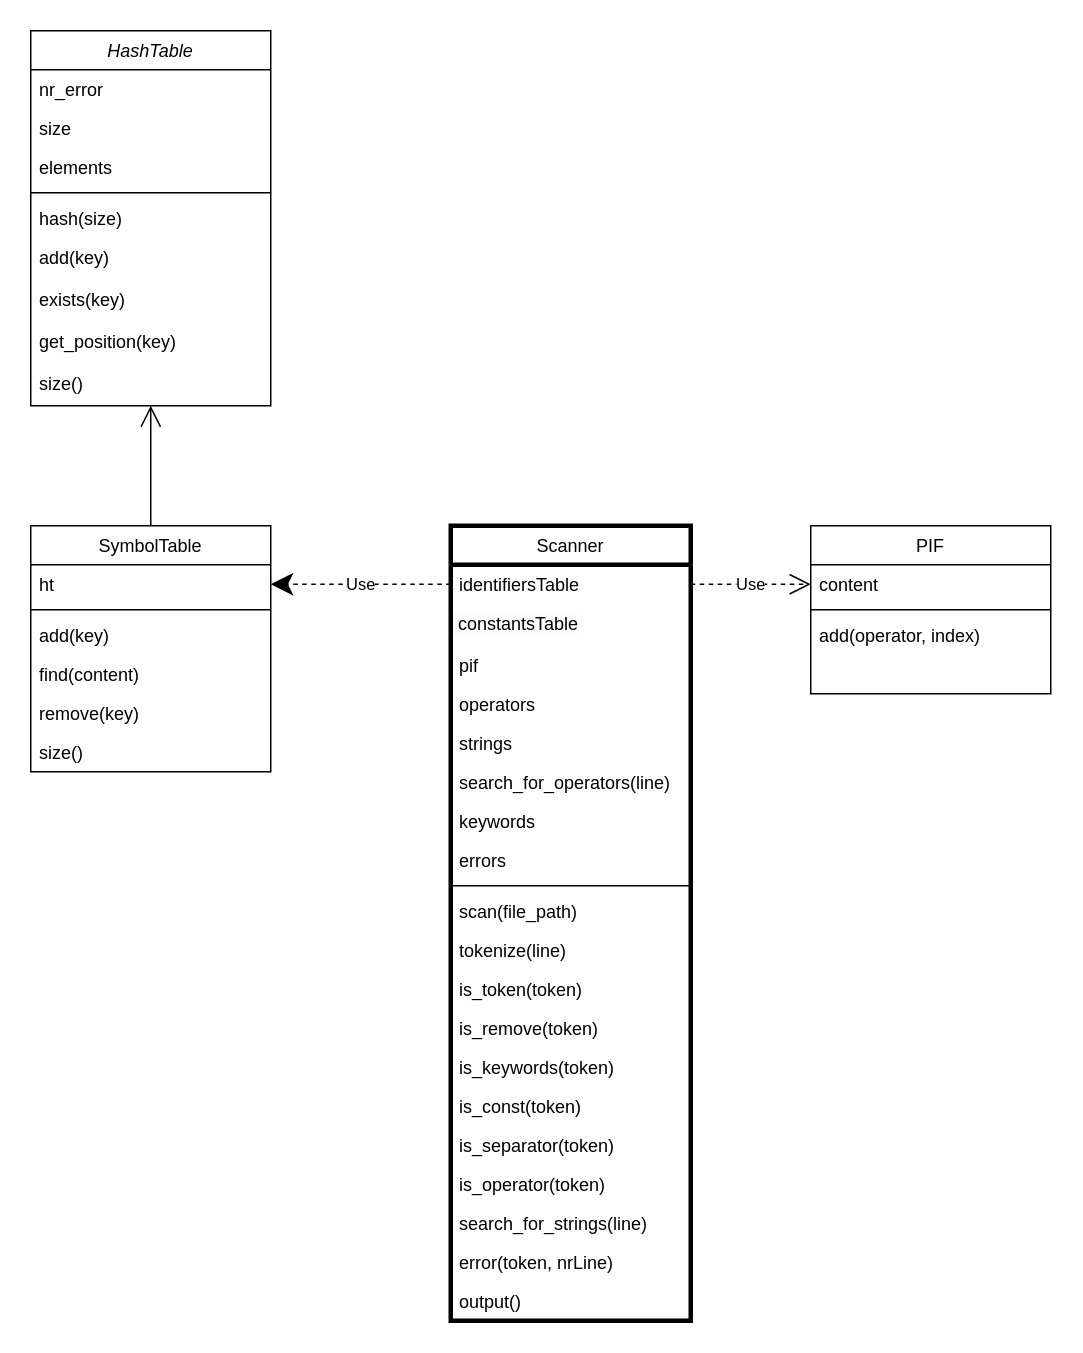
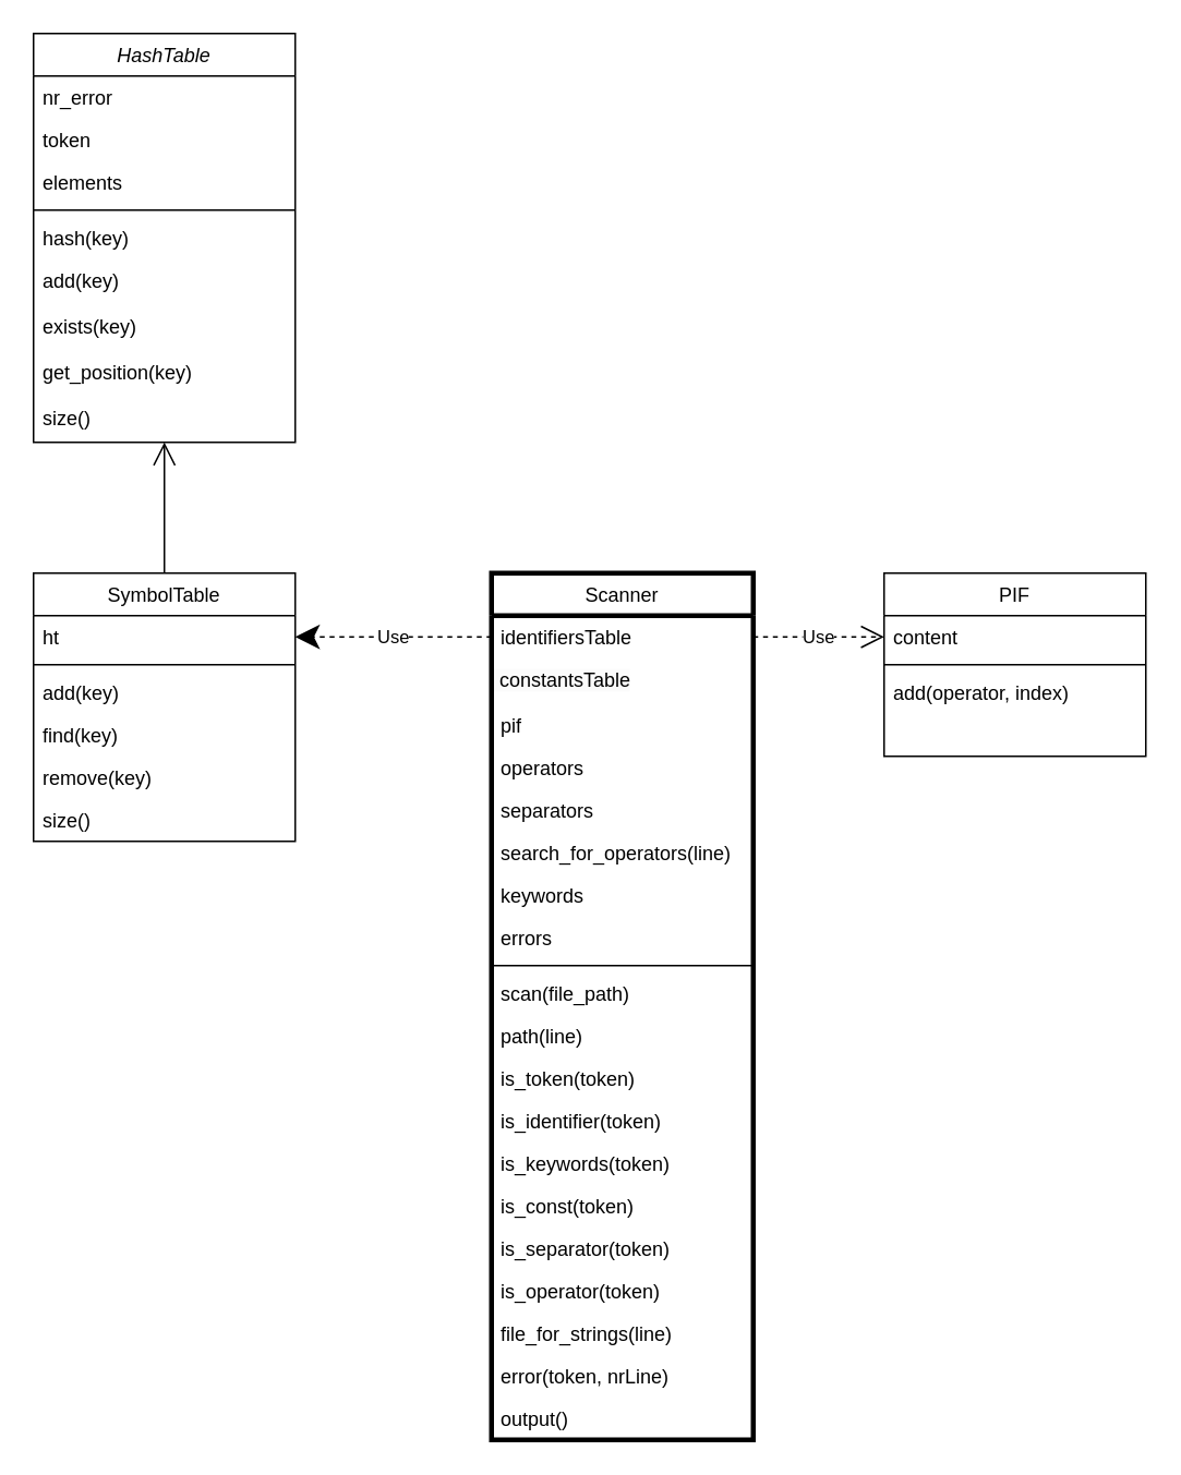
- <mxCell id="4" value="size" style="text;align=left;verticalAlign=top;spacingLeft=4;spacingRight=4;overflow=hidden;rotatable=0;points=[[0,0.5],[1,0.5]];portConstraint=eastwest;rounded=0;shadow=0;html=0;" vertex="1" parent="2"><mxGeometry y="52" width="160" height="26" as="geometry" /></mxCell>
+ <mxCell id="4" value="token" style="text;align=left;verticalAlign=top;spacingLeft=4;spacingRight=4;overflow=hidden;rotatable=0;points=[[0,0.5],[1,0.5]];portConstraint=eastwest;rounded=0;shadow=0;html=0;" vertex="1" parent="2"><mxGeometry y="52" width="160" height="26" as="geometry" /></mxCell>
- <mxCell id="7" value="hash(size)&#10;" style="text;align=left;verticalAlign=top;spacingLeft=4;spacingRight=4;overflow=hidden;rotatable=0;points=[[0,0.5],[1,0.5]];portConstraint=eastwest;" vertex="1" parent="2"><mxGeometry y="112" width="160" height="26" as="geometry" /></mxCell>
+ <mxCell id="7" value="hash(key)&#10;" style="text;align=left;verticalAlign=top;spacingLeft=4;spacingRight=4;overflow=hidden;rotatable=0;points=[[0,0.5],[1,0.5]];portConstraint=eastwest;" vertex="1" parent="2"><mxGeometry y="112" width="160" height="26" as="geometry" /></mxCell>
- <mxCell id="16" value="find(content)" style="text;align=left;verticalAlign=top;spacingLeft=4;spacingRight=4;overflow=hidden;rotatable=0;points=[[0,0.5],[1,0.5]];portConstraint=eastwest;" vertex="1" parent="12"><mxGeometry y="86" width="160" height="26" as="geometry" /></mxCell>
+ <mxCell id="16" value="find(key)" style="text;align=left;verticalAlign=top;spacingLeft=4;spacingRight=4;overflow=hidden;rotatable=0;points=[[0,0.5],[1,0.5]];portConstraint=eastwest;" vertex="1" parent="12"><mxGeometry y="86" width="160" height="26" as="geometry" /></mxCell>
- <mxCell id="28" value="strings" style="text;align=left;verticalAlign=top;spacingLeft=4;spacingRight=4;overflow=hidden;rotatable=0;points=[[0,0.5],[1,0.5]];portConstraint=eastwest;fontStyle=0" vertex="1" parent="23"><mxGeometry y="132" width="160" height="26" as="geometry" /></mxCell>
+ <mxCell id="28" value="separators" style="text;align=left;verticalAlign=top;spacingLeft=4;spacingRight=4;overflow=hidden;rotatable=0;points=[[0,0.5],[1,0.5]];portConstraint=eastwest;fontStyle=0" vertex="1" parent="23"><mxGeometry y="132" width="160" height="26" as="geometry" /></mxCell>
- <mxCell id="34" value="tokenize(line)" style="text;align=left;verticalAlign=top;spacingLeft=4;spacingRight=4;overflow=hidden;rotatable=0;points=[[0,0.5],[1,0.5]];portConstraint=eastwest;fontStyle=0" vertex="1" parent="23"><mxGeometry y="270" width="160" height="26" as="geometry" /></mxCell>
+ <mxCell id="34" value="path(line)" style="text;align=left;verticalAlign=top;spacingLeft=4;spacingRight=4;overflow=hidden;rotatable=0;points=[[0,0.5],[1,0.5]];portConstraint=eastwest;fontStyle=0" vertex="1" parent="23"><mxGeometry y="270" width="160" height="26" as="geometry" /></mxCell>
- <mxCell id="36" value="is_remove(token)&#10;" style="text;align=left;verticalAlign=top;spacingLeft=4;spacingRight=4;overflow=hidden;rotatable=0;points=[[0,0.5],[1,0.5]];portConstraint=eastwest;fontStyle=0" vertex="1" parent="23"><mxGeometry y="322" width="160" height="26" as="geometry" /></mxCell>
+ <mxCell id="36" value="is_identifier(token)&#10;" style="text;align=left;verticalAlign=top;spacingLeft=4;spacingRight=4;overflow=hidden;rotatable=0;points=[[0,0.5],[1,0.5]];portConstraint=eastwest;fontStyle=0" vertex="1" parent="23"><mxGeometry y="322" width="160" height="26" as="geometry" /></mxCell>
- <mxCell id="41" value="search_for_strings(line)" style="text;align=left;verticalAlign=top;spacingLeft=4;spacingRight=4;overflow=hidden;rotatable=0;points=[[0,0.5],[1,0.5]];portConstraint=eastwest;fontStyle=0" vertex="1" parent="23"><mxGeometry y="452" width="160" height="26" as="geometry" /></mxCell>
+ <mxCell id="41" value="file_for_strings(line)" style="text;align=left;verticalAlign=top;spacingLeft=4;spacingRight=4;overflow=hidden;rotatable=0;points=[[0,0.5],[1,0.5]];portConstraint=eastwest;fontStyle=0" vertex="1" parent="23"><mxGeometry y="452" width="160" height="26" as="geometry" /></mxCell>
